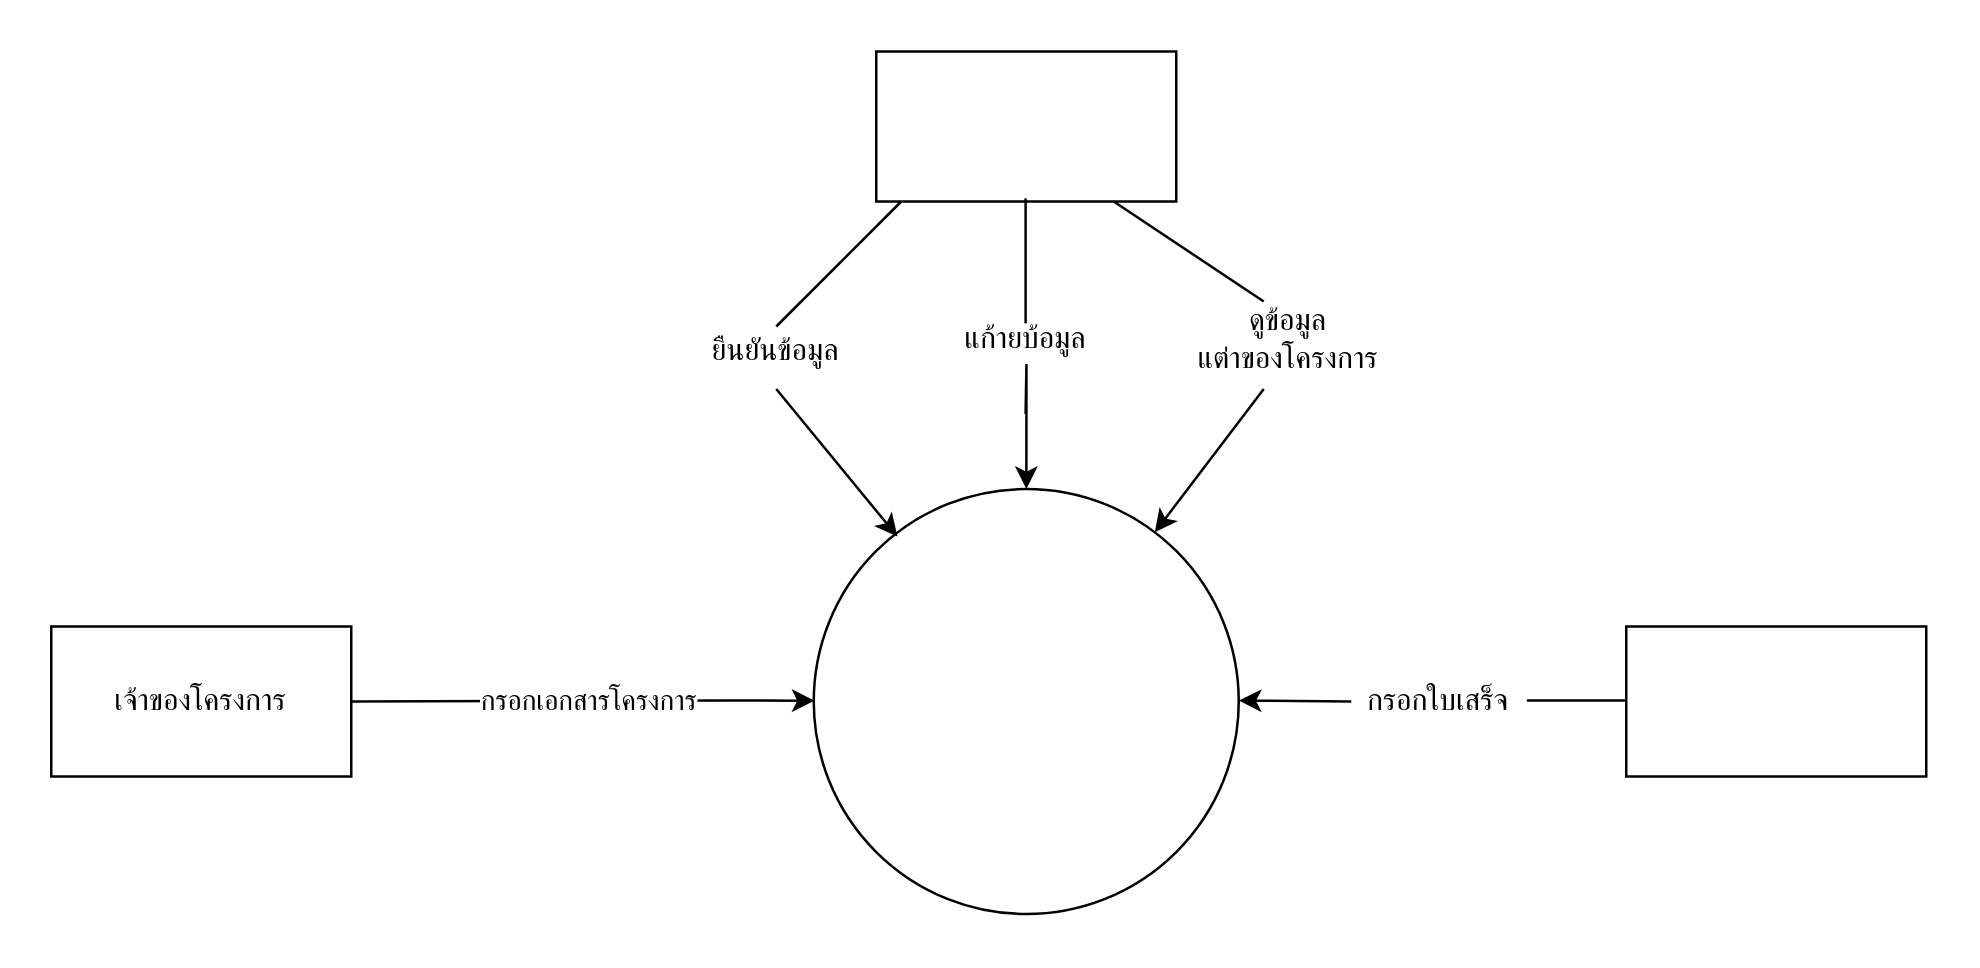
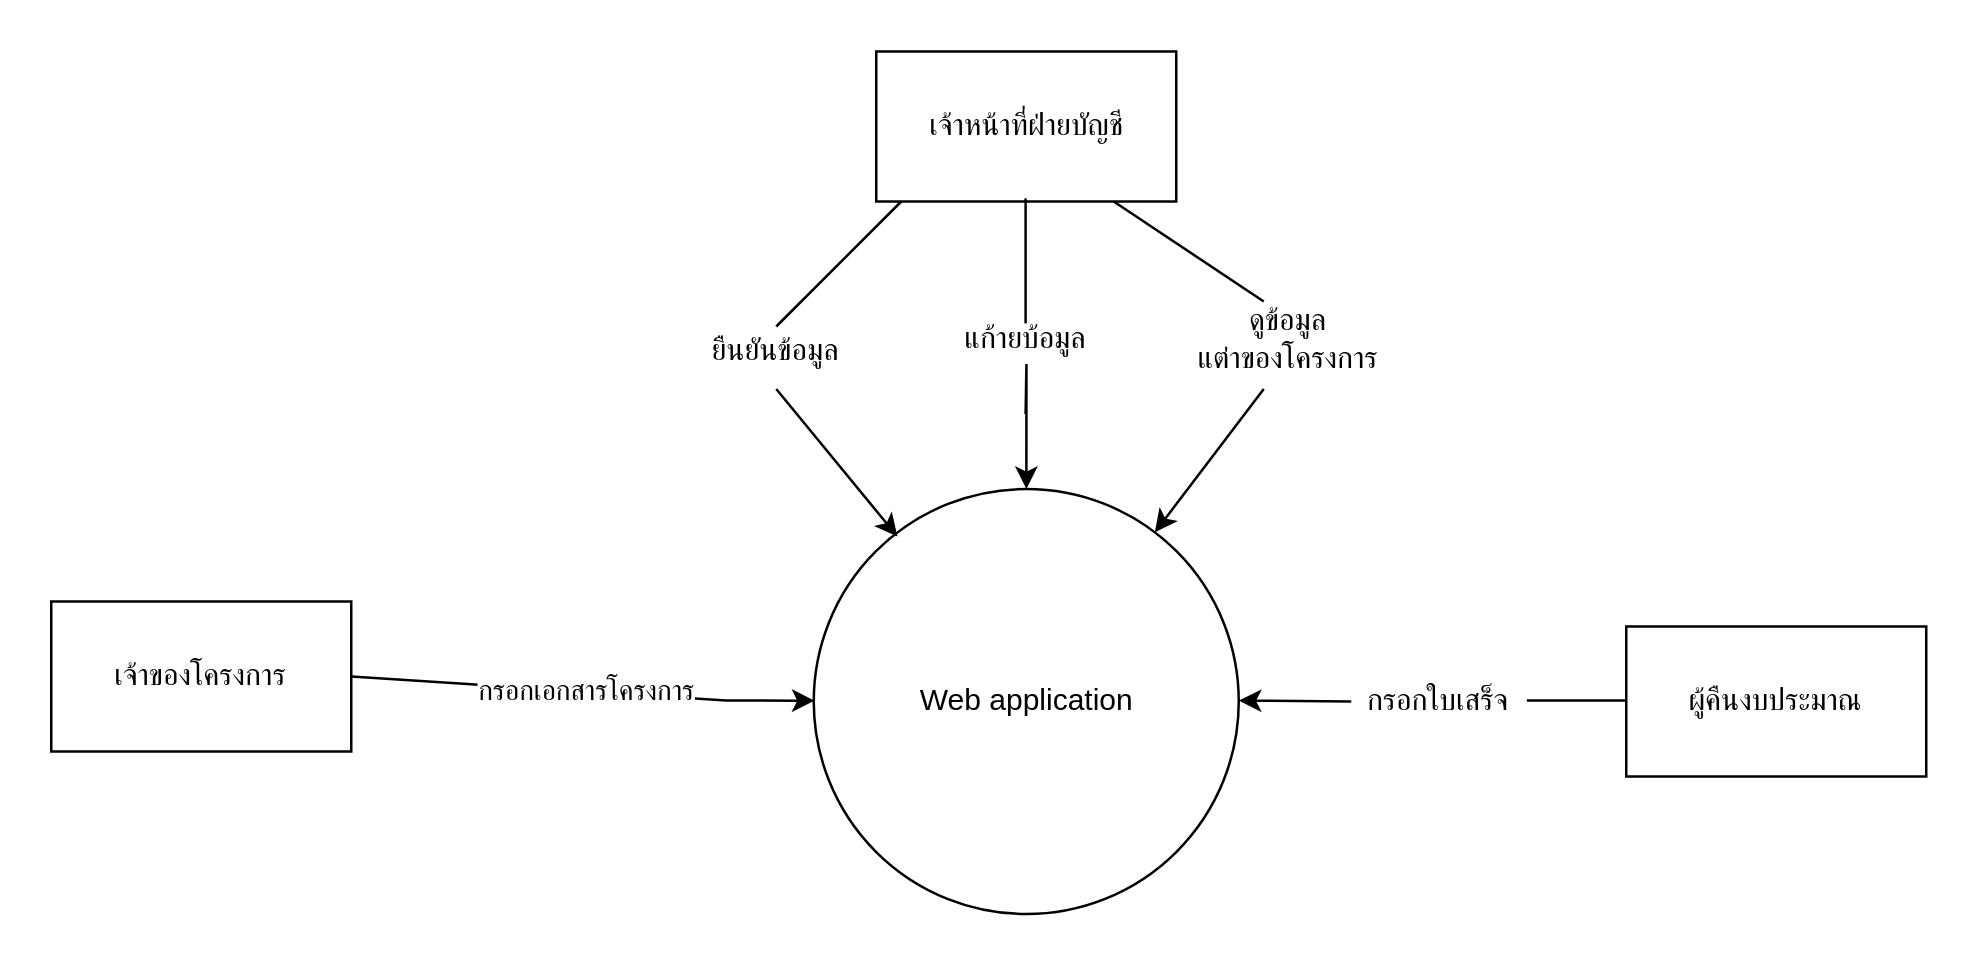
+ <mxCell id="5" value="เจ้าหน้าที่ฝ่ายบัญชี" style="text;html=1;align=center;verticalAlign=middle;resizable=0;points=[];autosize=1;strokeColor=none;fillColor=none;" parent="1" vertex="1"><mxGeometry x="350" y="35" width="120" height="30" as="geometry" /></mxCell>
- <mxCell id="18" value="เจ้าของโครงการ" style="rounded=0;whiteSpace=wrap;html=1;" vertex="1" parent="1"><mxGeometry x="20" y="250" width="120" height="60" as="geometry" /></mxCell>
+ <mxCell id="18" value="เจ้าของโครงการ" style="rounded=0;whiteSpace=wrap;html=1;" vertex="1" parent="1"><mxGeometry x="20" y="240" width="120" height="60" as="geometry" /></mxCell>
+ <mxCell id="3" value="Web application" style="text;html=1;align=center;verticalAlign=middle;resizable=0;points=[];autosize=1;strokeColor=none;fillColor=none;" parent="1" vertex="1"><mxGeometry x="355" y="265" width="110" height="30" as="geometry" /></mxCell>
+ <mxCell id="14" value="ผู้คืนงบประมาณ" style="text;html=1;strokeColor=none;fillColor=none;align=center;verticalAlign=middle;whiteSpace=wrap;rounded=0;" parent="1" vertex="1"><mxGeometry x="670" y="258.75" width="80" height="42.5" as="geometry" /></mxCell>
